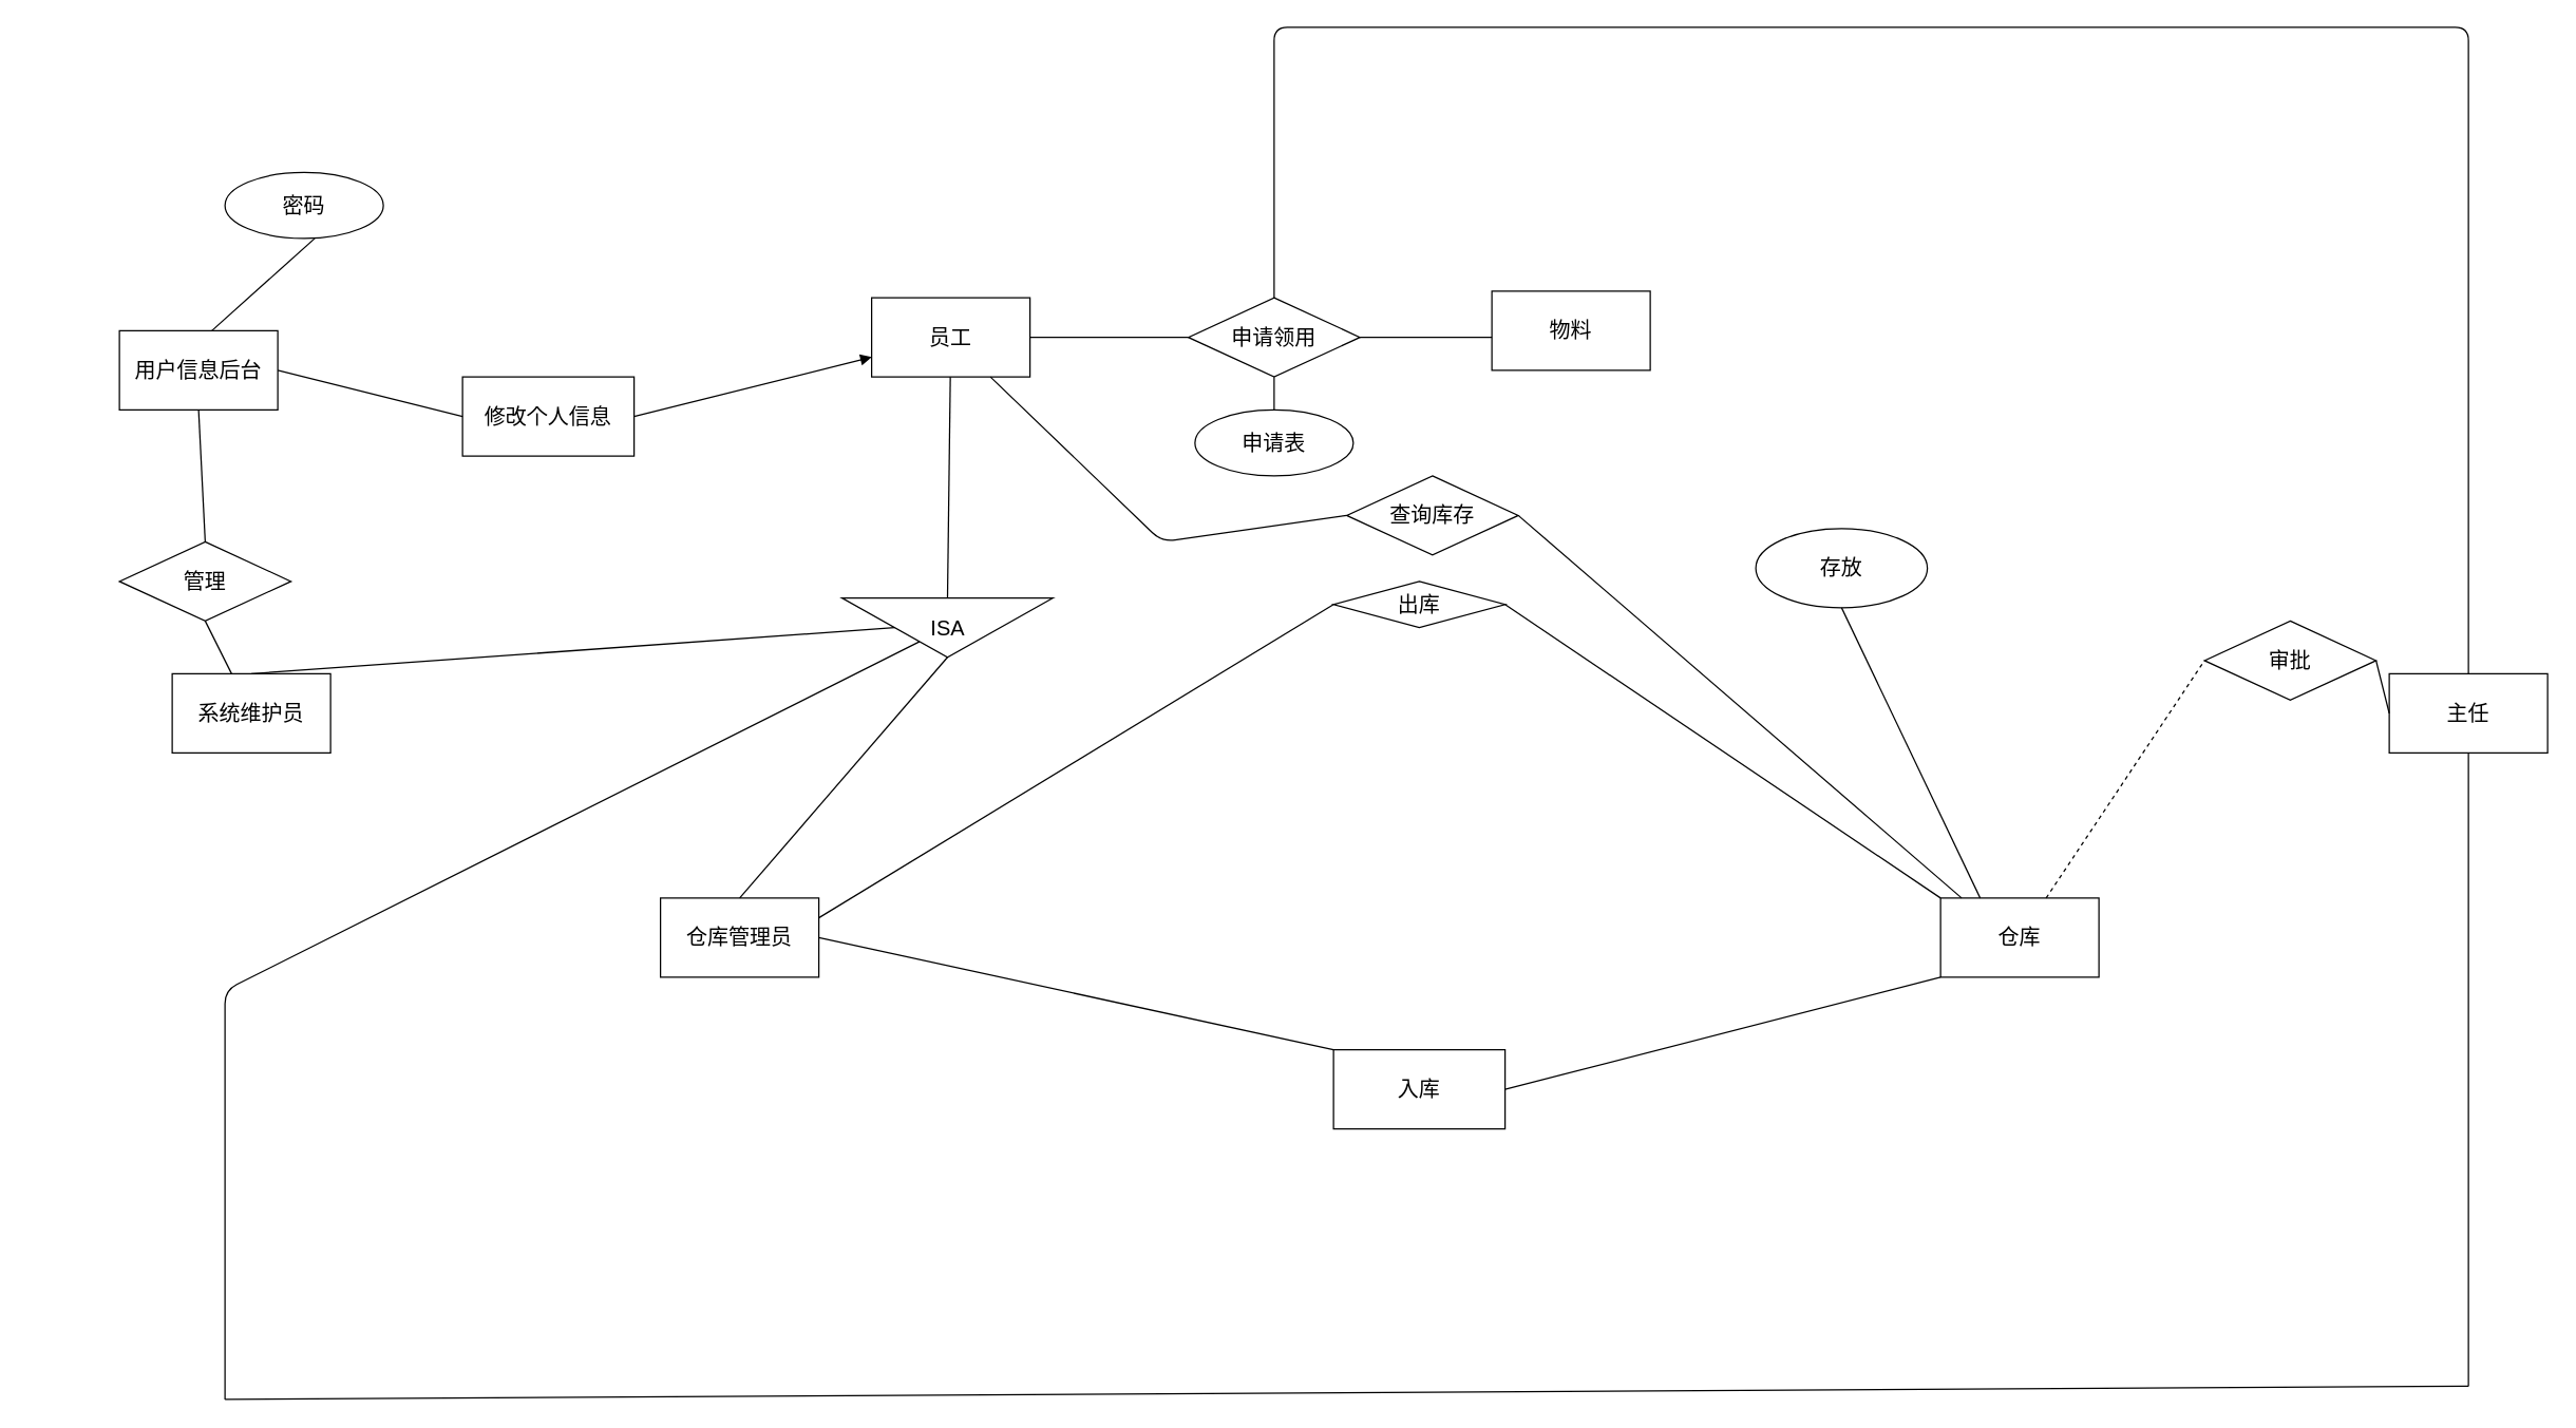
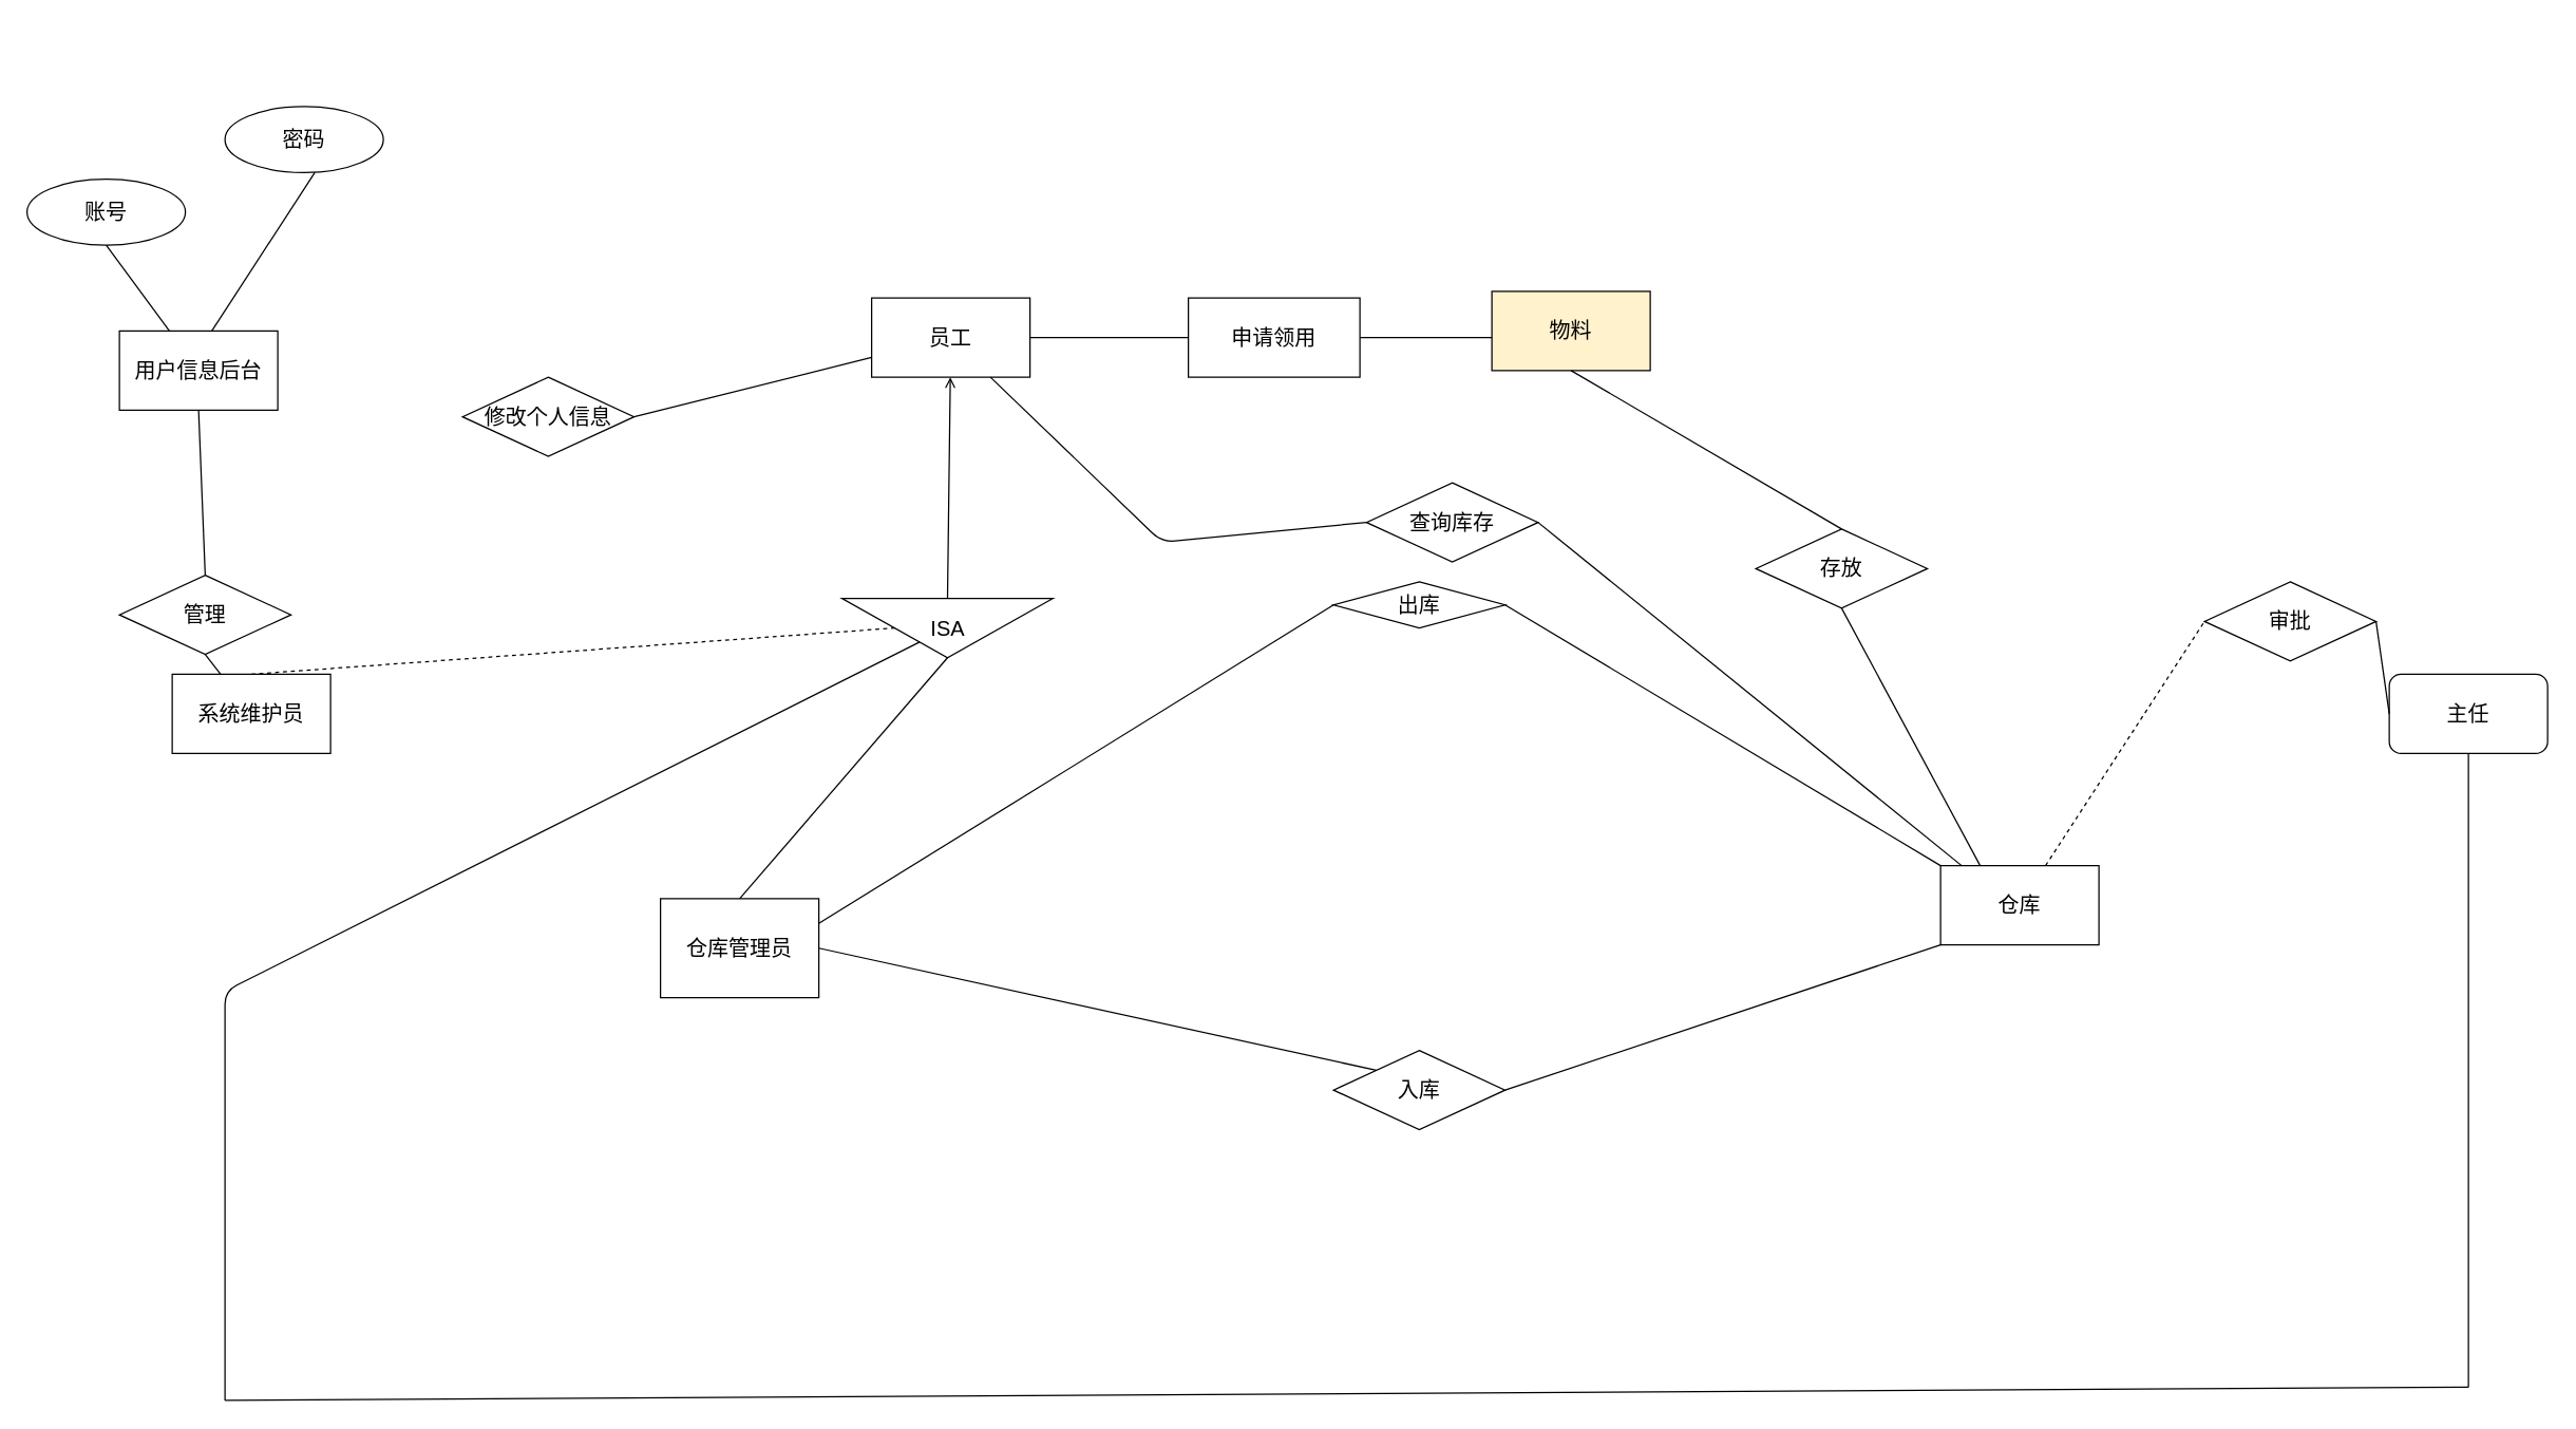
- <mxCell id="43" value="" style="endArrow=none;html=1;exitX=0.5;exitY=0;exitDx=0;exitDy=0;entryX=0.5;entryY=0;entryDx=0;entryDy=0;fontSize=16;fontStyle=0" edge="1" source="4" target="17" parent="1"><mxGeometry width="50" height="50" relative="1" as="geometry"><mxPoint x="950" y="130" as="sourcePoint" /><mxPoint x="1820" y="100" as="targetPoint" /><Array as="points"><mxPoint x="965" y="20" /><mxPoint x="1870" y="20" /></Array></mxGeometry></mxCell>
- <mxCell id="33" value="密码" style="ellipse;whiteSpace=wrap;html=1;fontSize=16;fontStyle=0" vertex="1" parent="1"><mxGeometry x="170" y="130" width="120" height="50" as="geometry" /></mxCell>
+ <mxCell id="33" value="密码" style="ellipse;whiteSpace=wrap;html=1;fontSize=16;fontStyle=0" vertex="1" parent="1"><mxGeometry x="170" y="80" width="120" height="50" as="geometry" /></mxCell>
+ <mxCell id="32" value="账号" style="ellipse;whiteSpace=wrap;html=1;fontSize=16;fontStyle=0" vertex="1" parent="1"><mxGeometry x="20" y="135" width="120" height="50" as="geometry" /></mxCell>
+ <mxCell id="35" value="" style="endArrow=none;html=1;entryX=0.5;entryY=1;entryDx=0;entryDy=0;fontSize=16;fontStyle=0" edge="1" source="34" target="32" parent="1"><mxGeometry width="50" height="50" relative="1" as="geometry"><mxPoint x="60" y="260" as="sourcePoint" /><mxPoint x="110" y="210" as="targetPoint" /></mxGeometry></mxCell>
- <mxCell id="2" value="物料" style="rounded=0;whiteSpace=wrap;html=1;fontSize=16;fontStyle=0" vertex="1" parent="1"><mxGeometry x="1130" y="220" width="120" height="60" as="geometry" /></mxCell>
+ <mxCell id="2" value="物料" style="rounded=0;whiteSpace=wrap;html=1;fontSize=16;fontStyle=0;fillColor=#fff2cc;" vertex="1" parent="1"><mxGeometry x="1130" y="220" width="120" height="60" as="geometry" /></mxCell>
- <mxCell id="4" value="申请领用" style="rhombus;whiteSpace=wrap;html=1;fontSize=16;fontStyle=0" vertex="1" parent="1"><mxGeometry x="900" y="225" width="130" height="60" as="geometry" /></mxCell>
+ <mxCell id="4" value="申请领用" style="whiteSpace=wrap;html=1;fontSize=16;fontStyle=0;rounded=0;" vertex="1" parent="1"><mxGeometry x="900" y="225" width="130" height="60" as="geometry" /></mxCell>
- <mxCell id="42" value="" style="endArrow=block;html=1;entryX=0;entryY=0.75;entryDx=0;entryDy=0;exitX=1;exitY=0.5;exitDx=0;exitDy=0;fontSize=16;fontStyle=0;" edge="1" source="38" target="3" parent="1"><mxGeometry width="50" height="50" relative="1" as="geometry"><mxPoint x="490" y="320" as="sourcePoint" /><mxPoint x="540" y="270" as="targetPoint" /></mxGeometry></mxCell>
+ <mxCell id="42" value="" style="endArrow=none;html=1;entryX=0;entryY=0.75;entryDx=0;entryDy=0;exitX=1;exitY=0.5;exitDx=0;exitDy=0;fontSize=16;fontStyle=0" edge="1" source="38" target="3" parent="1"><mxGeometry width="50" height="50" relative="1" as="geometry"><mxPoint x="490" y="320" as="sourcePoint" /><mxPoint x="540" y="270" as="targetPoint" /></mxGeometry></mxCell>
- <mxCell id="25" value="" style="endArrow=none;html=1;exitX=0;exitY=0.5;exitDx=0;exitDy=0;fontSize=16;fontStyle=0" edge="1" source="22" target="3" parent="1"><mxGeometry width="50" height="50" relative="1" as="geometry"><mxPoint x="720" y="420" as="sourcePoint" /><mxPoint x="770" y="370" as="targetPoint" /></mxGeometry></mxCell>
+ <mxCell id="25" value="" style="endArrow=open;html=1;exitX=0;exitY=0.5;exitDx=0;exitDy=0;fontSize=16;fontStyle=0;" edge="1" source="22" target="3" parent="1"><mxGeometry width="50" height="50" relative="1" as="geometry"><mxPoint x="720" y="420" as="sourcePoint" /><mxPoint x="770" y="370" as="targetPoint" /></mxGeometry></mxCell>
- <mxCell id="41" value="" style="endArrow=none;html=1;entryX=0;entryY=0.5;entryDx=0;entryDy=0;exitX=1;exitY=0.5;exitDx=0;exitDy=0;fontSize=16;fontStyle=0" edge="1" source="34" target="38" parent="1"><mxGeometry width="50" height="50" relative="1" as="geometry"><mxPoint x="250" y="380" as="sourcePoint" /><mxPoint x="300" y="330" as="targetPoint" /></mxGeometry></mxCell>
- <mxCell id="16" value="" style="endArrow=none;html=1;entryX=0.5;entryY=1;entryDx=0;entryDy=0;exitX=0.5;exitY=0;exitDx=0;exitDy=0;fontSize=16;fontStyle=0" edge="1" source="15" target="4" parent="1"><mxGeometry width="50" height="50" relative="1" as="geometry"><mxPoint x="600" y="430" as="sourcePoint" /><mxPoint x="650" y="380" as="targetPoint" /></mxGeometry></mxCell>
- <mxCell id="38" value="修改个人信息" style="whiteSpace=wrap;html=1;fontSize=16;fontStyle=0;rounded=0;" vertex="1" parent="1"><mxGeometry x="350" y="285" width="130" height="60" as="geometry" /></mxCell>
+ <mxCell id="38" value="修改个人信息" style="rhombus;whiteSpace=wrap;html=1;fontSize=16;fontStyle=0" vertex="1" parent="1"><mxGeometry x="350" y="285" width="130" height="60" as="geometry" /></mxCell>
- <mxCell id="15" value="申请表" style="ellipse;whiteSpace=wrap;html=1;fontSize=16;fontStyle=0" vertex="1" parent="1"><mxGeometry x="905" y="310" width="120" height="50" as="geometry" /></mxCell>
+ <mxCell id="19" value="" style="endArrow=none;html=1;entryX=0.5;entryY=1;entryDx=0;entryDy=0;exitX=0.5;exitY=0;exitDx=0;exitDy=0;fontSize=16;fontStyle=0" edge="1" source="18" target="2" parent="1"><mxGeometry width="50" height="50" relative="1" as="geometry"><mxPoint x="1210" y="400" as="sourcePoint" /><mxPoint x="1260" y="350" as="targetPoint" /></mxGeometry></mxCell>
- <mxCell id="29" value="查询库存" style="rhombus;whiteSpace=wrap;html=1;fontSize=16;fontStyle=0" vertex="1" parent="1"><mxGeometry x="1020" y="360" width="130" height="60" as="geometry" /></mxCell>
+ <mxCell id="29" value="查询库存" style="rhombus;whiteSpace=wrap;html=1;fontSize=16;fontStyle=0" vertex="1" parent="1"><mxGeometry x="1035" y="365" width="130" height="60" as="geometry" /></mxCell>
- <mxCell id="18" value="存放" style="ellipse;whiteSpace=wrap;html=1;fontSize=16;fontStyle=0;" vertex="1" parent="1"><mxGeometry x="1330" y="400" width="130" height="60" as="geometry" /></mxCell>
+ <mxCell id="18" value="存放" style="rhombus;whiteSpace=wrap;html=1;fontSize=16;fontStyle=0" vertex="1" parent="1"><mxGeometry x="1330" y="400" width="130" height="60" as="geometry" /></mxCell>
- <mxCell id="37" value="管理" style="rhombus;whiteSpace=wrap;html=1;fontSize=16;fontStyle=0" vertex="1" parent="1"><mxGeometry x="90" y="410" width="130" height="60" as="geometry" /></mxCell>
+ <mxCell id="37" value="管理" style="rhombus;whiteSpace=wrap;html=1;fontSize=16;fontStyle=0" vertex="1" parent="1"><mxGeometry x="90" y="435" width="130" height="60" as="geometry" /></mxCell>
- <mxCell id="23" value="" style="endArrow=none;html=1;entryX=0.5;entryY=1;entryDx=0;entryDy=0;exitX=0.5;exitY=0;exitDx=0;exitDy=0;fontSize=16;fontStyle=0" edge="1" source="21" target="22" parent="1"><mxGeometry width="50" height="50" relative="1" as="geometry"><mxPoint x="370" y="670" as="sourcePoint" /><mxPoint x="420" y="620" as="targetPoint" /></mxGeometry></mxCell>
+ <mxCell id="23" value="" style="endArrow=none;html=1;entryX=0.5;entryY=1;entryDx=0;entryDy=0;exitX=0.5;exitY=0;exitDx=0;exitDy=0;fontSize=16;fontStyle=0;dashed=1;" edge="1" source="21" target="22" parent="1"><mxGeometry width="50" height="50" relative="1" as="geometry"><mxPoint x="370" y="670" as="sourcePoint" /><mxPoint x="420" y="620" as="targetPoint" /></mxGeometry></mxCell>
- <mxCell id="44" value="审批" style="rhombus;whiteSpace=wrap;html=1;fontSize=16;fontStyle=0" vertex="1" parent="1"><mxGeometry x="1670" y="470" width="130" height="60" as="geometry" /></mxCell>
+ <mxCell id="44" value="审批" style="rhombus;whiteSpace=wrap;html=1;fontSize=16;fontStyle=0" vertex="1" parent="1"><mxGeometry x="1670" y="440" width="130" height="60" as="geometry" /></mxCell>
- <mxCell id="17" value="主任" style="rounded=0;whiteSpace=wrap;html=1;fontSize=16;fontStyle=0" vertex="1" parent="1"><mxGeometry x="1810" y="510" width="120" height="60" as="geometry" /></mxCell>
+ <mxCell id="17" value="主任" style="whiteSpace=wrap;html=1;fontSize=16;fontStyle=0;rounded=1;" vertex="1" parent="1"><mxGeometry x="1810" y="510" width="120" height="60" as="geometry" /></mxCell>
- <mxCell id="12" value="仓库管理员" style="rounded=0;whiteSpace=wrap;html=1;fontSize=16;fontStyle=0" vertex="1" parent="1"><mxGeometry x="500" y="680" width="120" height="60" as="geometry" /></mxCell>
+ <mxCell id="12" value="仓库管理员" style="rounded=0;whiteSpace=wrap;html=1;fontSize=16;fontStyle=0" vertex="1" parent="1"><mxGeometry x="500" y="680" width="120" height="75" as="geometry" /></mxCell>
- <mxCell id="7" value="仓库" style="rounded=0;whiteSpace=wrap;html=1;fontSize=16;fontStyle=0" vertex="1" parent="1"><mxGeometry x="1470" y="680" width="120" height="60" as="geometry" /></mxCell>
+ <mxCell id="7" value="仓库" style="rounded=0;whiteSpace=wrap;html=1;fontSize=16;fontStyle=0" vertex="1" parent="1"><mxGeometry x="1470" y="655" width="120" height="60" as="geometry" /></mxCell>
- <mxCell id="8" value="入库" style="whiteSpace=wrap;html=1;fontSize=16;fontStyle=0;rounded=0;" vertex="1" parent="1"><mxGeometry x="1010" y="795" width="130" height="60" as="geometry" /></mxCell>
+ <mxCell id="8" value="入库" style="rhombus;whiteSpace=wrap;html=1;fontSize=16;fontStyle=0" vertex="1" parent="1"><mxGeometry x="1010" y="795" width="130" height="60" as="geometry" /></mxCell>
